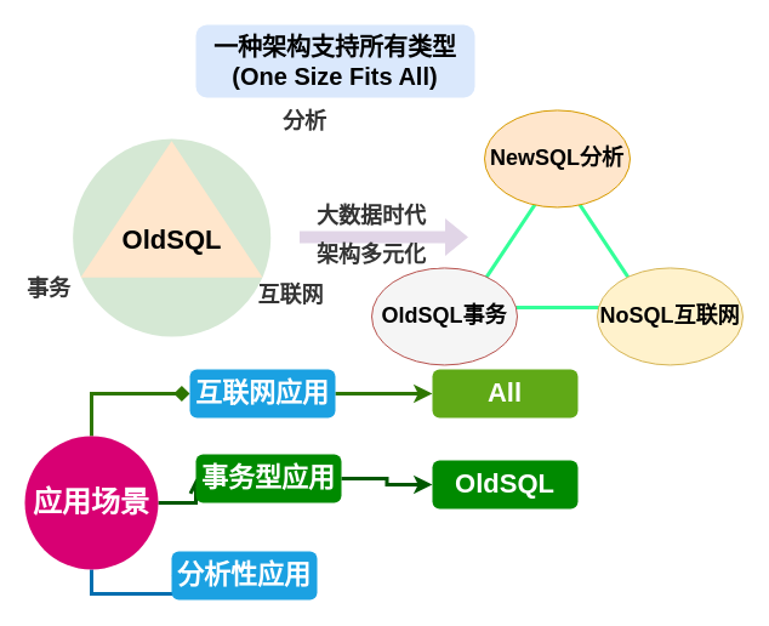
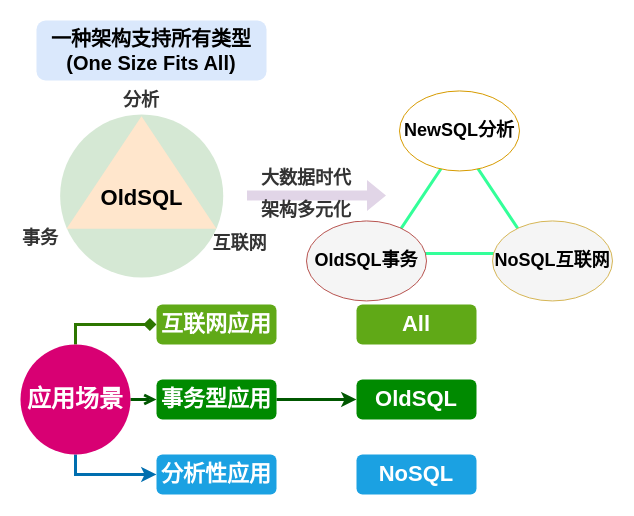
- <mxCell id="15" value="&lt;div style=&quot;font-size: 20px;&quot;&gt;一种架构支持所有类型&lt;/div&gt;&lt;div style=&quot;font-size: 20px;&quot;&gt;(One Size Fits All)&lt;br style=&quot;font-size: 20px;&quot;&gt;&lt;/div&gt;" style="rounded=1;whiteSpace=wrap;html=1;strokeColor=none;strokeWidth=3;fillColor=#dae8fc;fontSize=20;fontStyle=1" parent="1" vertex="1"><mxGeometry x="161" y="20" width="230" height="60" as="geometry" /></mxCell>
+ <mxCell id="15" value="&lt;div style=&quot;font-size: 20px;&quot;&gt;一种架构支持所有类型&lt;/div&gt;&lt;div style=&quot;font-size: 20px;&quot;&gt;(One Size Fits All)&lt;br style=&quot;font-size: 20px;&quot;&gt;&lt;/div&gt;" style="rounded=1;whiteSpace=wrap;html=1;strokeColor=none;strokeWidth=3;fillColor=#dae8fc;fontSize=20;fontStyle=1" parent="1" vertex="1"><mxGeometry x="36" y="20" width="230" height="60" as="geometry" /></mxCell>
- <mxCell id="11" value="分析" style="text;html=1;strokeColor=none;fillColor=#ffffff;align=center;verticalAlign=middle;whiteSpace=wrap;rounded=0;fontSize=18;fontStyle=1;fontColor=#333333;" parent="1" vertex="1"><mxGeometry x="231.19" y="90.44" width="40" height="20" as="geometry" /></mxCell>
+ <mxCell id="11" value="分析" style="text;html=1;strokeColor=none;fillColor=#ffffff;align=center;verticalAlign=middle;whiteSpace=wrap;rounded=0;fontSize=18;fontStyle=1;fontColor=#333333;" parent="1" vertex="1"><mxGeometry x="121.19" y="90.44" width="40" height="20" as="geometry" /></mxCell>
- <mxCell id="7" value="NewSQL分析" style="ellipse;whiteSpace=wrap;html=1;fillColor=#ffe6cc;fontSize=18;fontStyle=1;strokeColor=#d79b00;" parent="1" vertex="1"><mxGeometry x="399" y="90.44" width="120" height="80" as="geometry" /></mxCell>
+ <mxCell id="7" value="NewSQL分析" style="ellipse;whiteSpace=wrap;html=1;fillColor=#ffffff;fontSize=18;fontStyle=1;strokeColor=#d79b00;" parent="1" vertex="1"><mxGeometry x="399" y="90.44" width="120" height="80" as="geometry" /></mxCell>
- <mxCell id="8" value="NoSQL互联网" style="ellipse;whiteSpace=wrap;html=1;fillColor=#fff2cc;fontSize=18;fontStyle=1;strokeColor=#d6b656;" parent="1" vertex="1"><mxGeometry x="492" y="220.44" width="120" height="80" as="geometry" /></mxCell>
+ <mxCell id="8" value="NoSQL互联网" style="ellipse;whiteSpace=wrap;html=1;fillColor=#f5f5f5;fontSize=18;fontStyle=1;strokeColor=#d6b656;" parent="1" vertex="1"><mxGeometry x="492" y="220.44" width="120" height="80" as="geometry" /></mxCell>
- <mxCell id="26" value="互联网应用" style="rounded=1;whiteSpace=wrap;html=1;strokeColor=none;strokeWidth=3;fillColor=#1ba1e2;fontSize=22;fontStyle=1;fontColor=#ffffff;" parent="1" vertex="1"><mxGeometry x="156" y="304" width="120" height="40" as="geometry" /></mxCell>
+ <mxCell id="26" value="互联网应用" style="rounded=1;whiteSpace=wrap;html=1;strokeColor=none;strokeWidth=3;fillColor=#60a917;fontSize=22;fontStyle=1;fontColor=#ffffff;" parent="1" vertex="1"><mxGeometry x="156" y="304" width="120" height="40" as="geometry" /></mxCell>
- <mxCell id="25" value="" style="edgeStyle=orthogonalEdgeStyle;rounded=0;orthogonalLoop=1;jettySize=auto;html=1;strokeWidth=3;fontSize=24;fillColor=#60a917;strokeColor=#2D7600;" parent="1" source="26" target="27" edge="1"><mxGeometry relative="1" as="geometry" /></mxCell>
- <mxCell id="23" value="事务型应用" style="rounded=1;whiteSpace=wrap;html=1;strokeColor=none;strokeWidth=3;fillColor=#008a00;fontSize=22;fontStyle=1;fontColor=#ffffff;" parent="1" vertex="1"><mxGeometry x="161" y="374" width="120" height="40" as="geometry" /></mxCell>
+ <mxCell id="23" value="事务型应用" style="rounded=1;whiteSpace=wrap;html=1;strokeColor=none;strokeWidth=3;fillColor=#008a00;fontSize=22;fontStyle=1;fontColor=#ffffff;" parent="1" vertex="1"><mxGeometry x="156" y="379" width="120" height="40" as="geometry" /></mxCell>
- <mxCell id="19" value="应用场景" style="ellipse;whiteSpace=wrap;html=1;aspect=fixed;strokeColor=none;strokeWidth=3;fillColor=#d80073;fontSize=24;fontColor=#ffffff;fontStyle=1;labelBackgroundColor=none;labelBorderColor=none;" parent="1" vertex="1"><mxGeometry x="20" y="359" width="110" height="110" as="geometry" /></mxCell>
+ <mxCell id="19" value="应用场景" style="ellipse;whiteSpace=wrap;html=1;aspect=fixed;strokeColor=none;strokeWidth=3;fillColor=#d80073;fontSize=24;fontColor=#ffffff;fontStyle=1;labelBackgroundColor=none;labelBorderColor=none;" parent="1" vertex="1"><mxGeometry x="20" y="344" width="110" height="110" as="geometry" /></mxCell>
- <mxCell id="20" value="分析性应用" style="rounded=1;whiteSpace=wrap;html=1;strokeColor=none;strokeWidth=3;fillColor=#1ba1e2;fontSize=22;fontStyle=1;fontColor=#ffffff;" parent="1" vertex="1"><mxGeometry x="141" y="454" width="120" height="40" as="geometry" /></mxCell>
+ <mxCell id="20" value="分析性应用" style="rounded=1;whiteSpace=wrap;html=1;strokeColor=none;strokeWidth=3;fillColor=#1ba1e2;fontSize=22;fontStyle=1;fontColor=#ffffff;" parent="1" vertex="1"><mxGeometry x="156" y="454" width="120" height="40" as="geometry" /></mxCell>
+ <mxCell id="21" value="NoSQL" style="rounded=1;whiteSpace=wrap;html=1;strokeColor=none;strokeWidth=3;fillColor=#1ba1e2;fontSize=22;fontStyle=1;fontColor=#ffffff;" parent="1" vertex="1"><mxGeometry x="356" y="454" width="120" height="40" as="geometry" /></mxCell>
